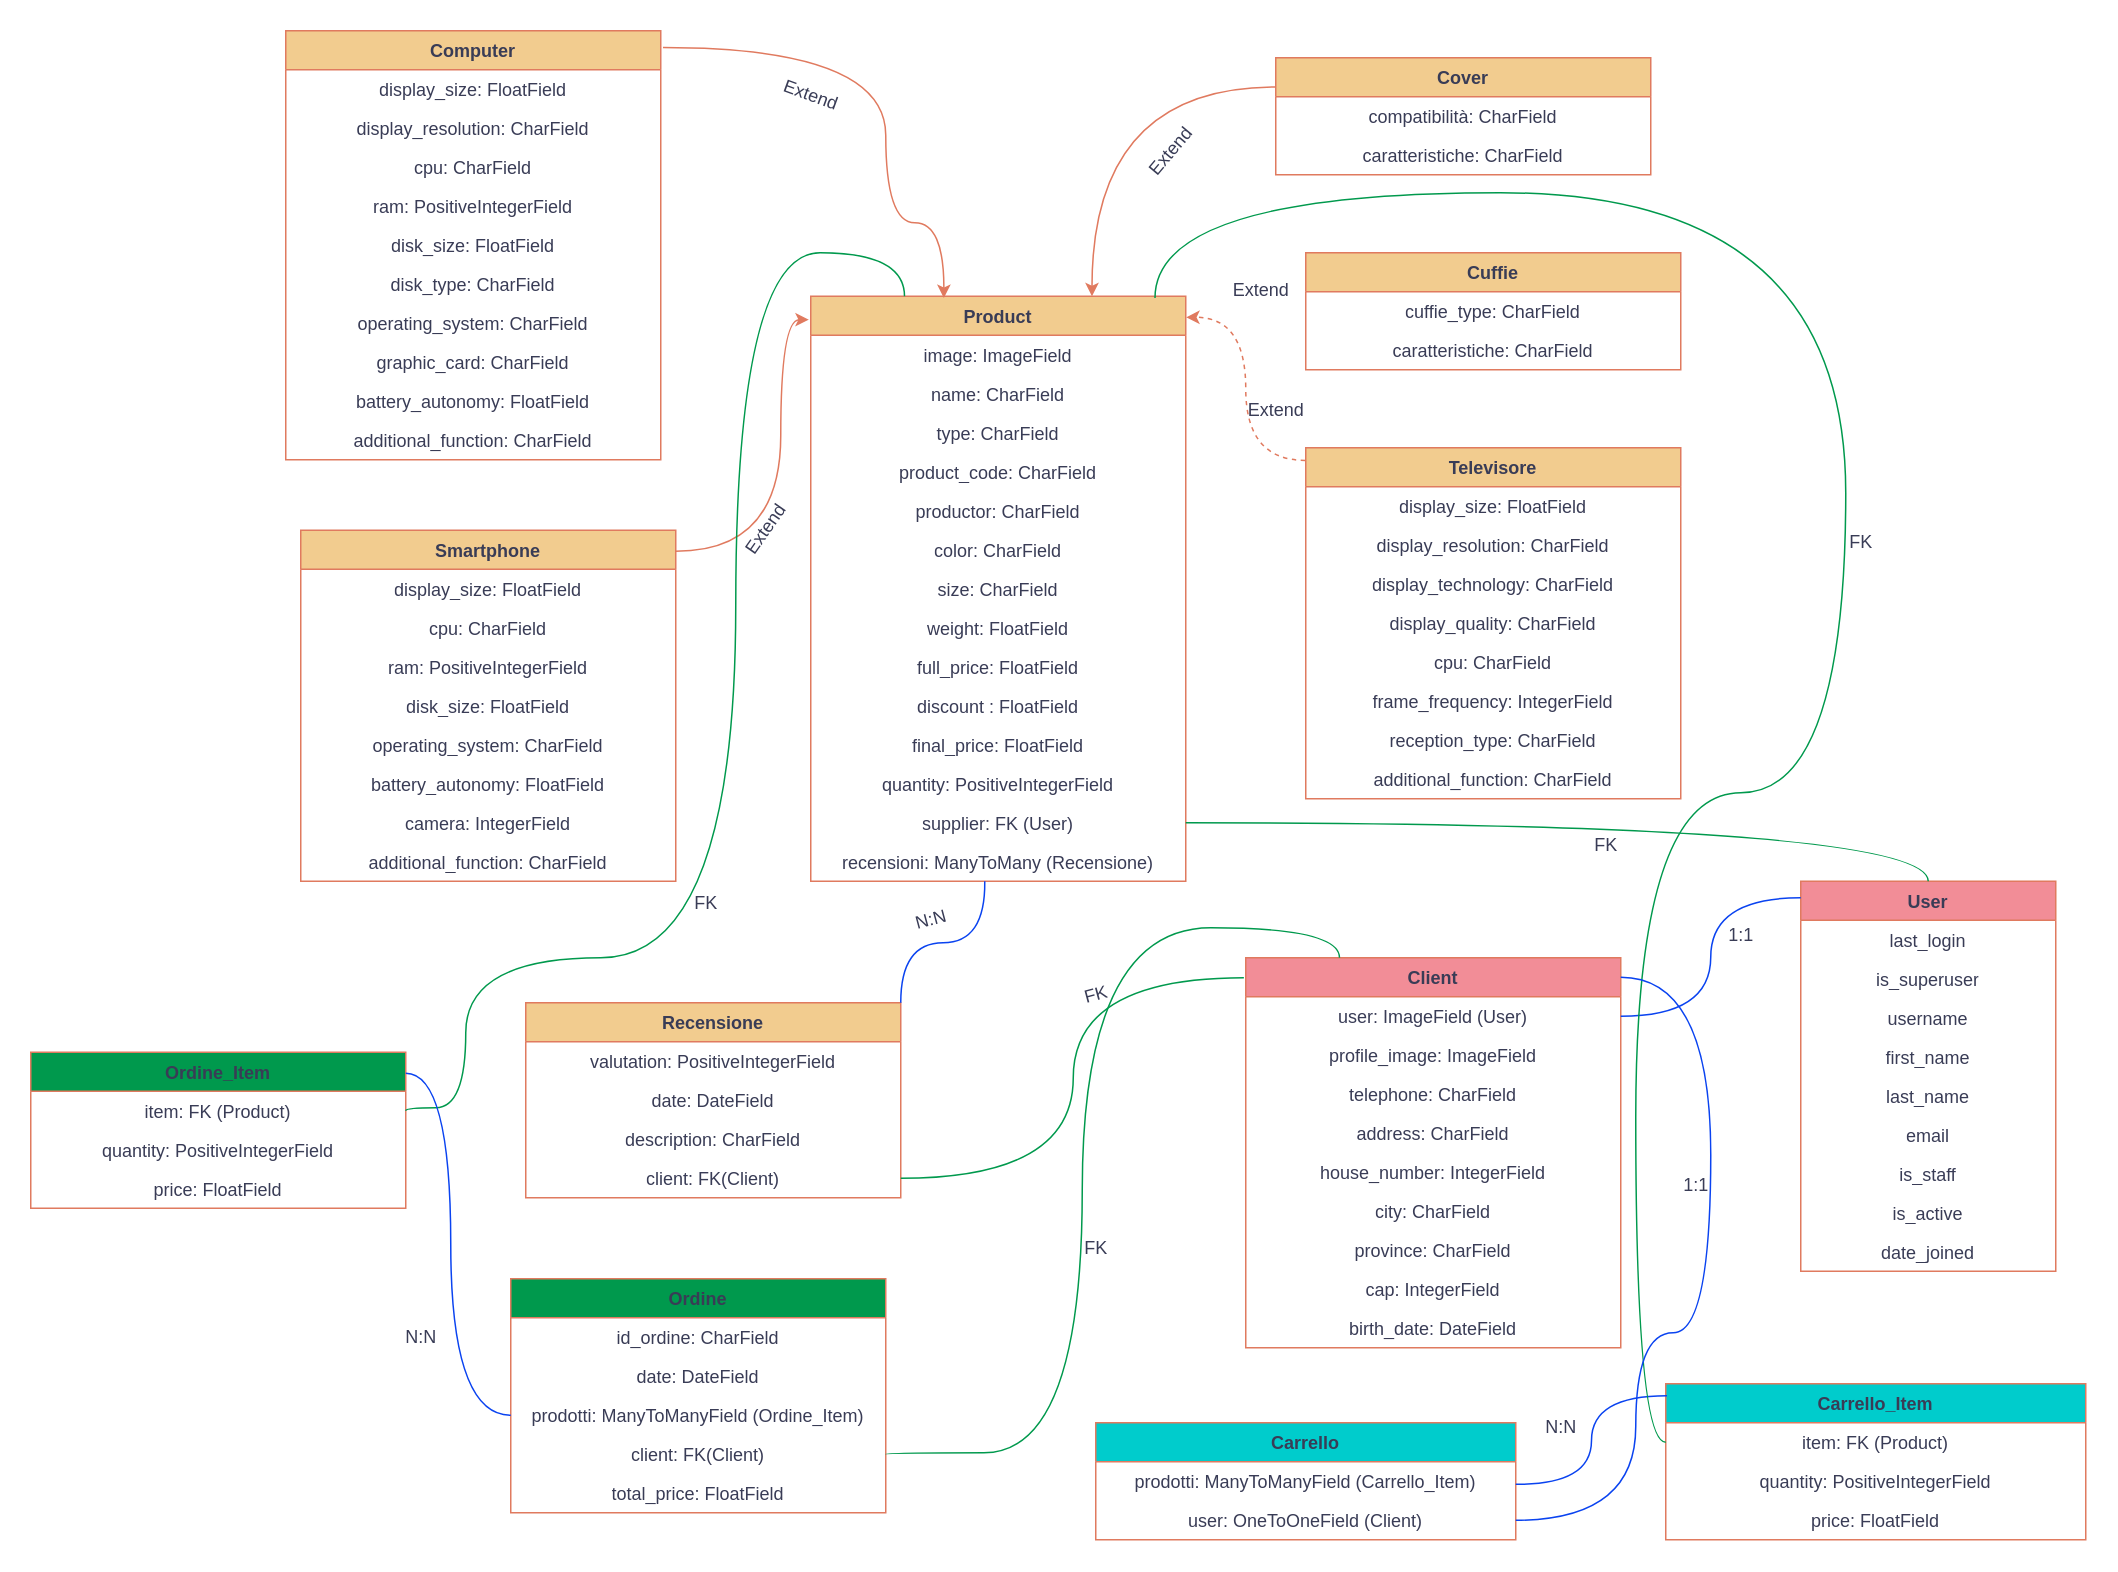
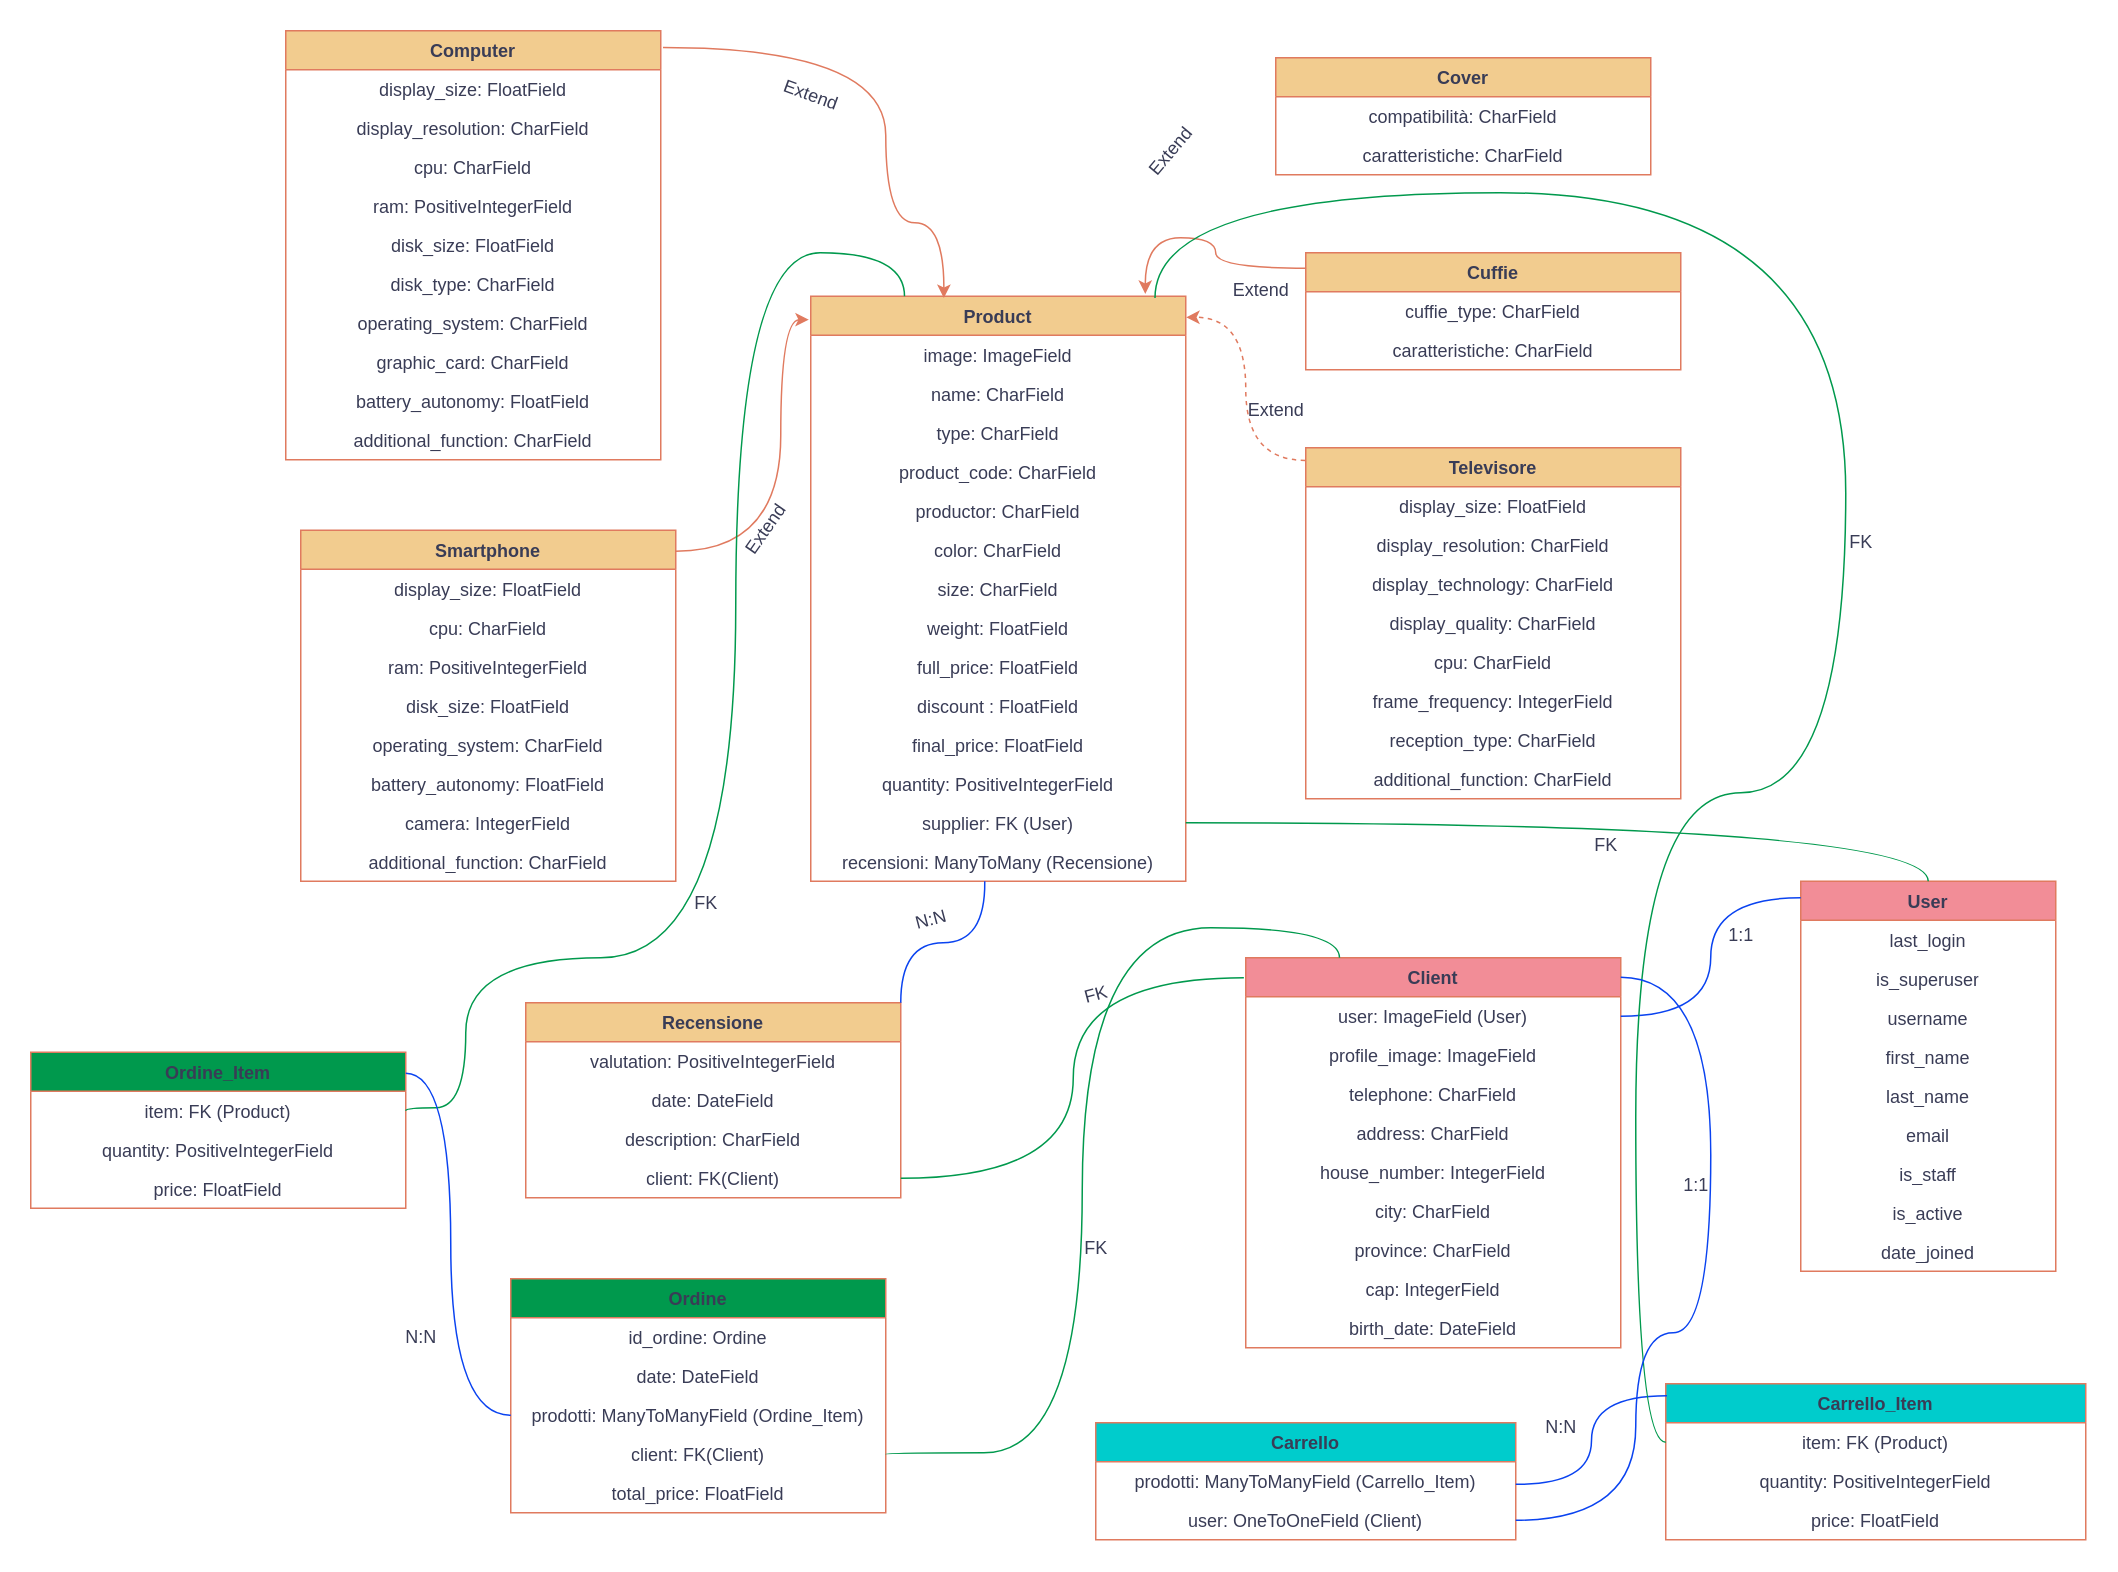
- <mxCell id="52" value="" style="endArrow=classic;html=1;rounded=0;exitX=0;exitY=0.25;exitDx=0;exitDy=0;entryX=0.75;entryY=0;entryDx=0;entryDy=0;labelBackgroundColor=none;strokeColor=#E07A5F;fontColor=default;edgeStyle=orthogonalEdgeStyle;curved=1;" edge="1" parent="1" source="46" target="2"><mxGeometry width="50" height="50" relative="1" as="geometry"><mxPoint x="690" y="238" as="sourcePoint" /><mxPoint x="740" y="188" as="targetPoint" /></mxGeometry></mxCell>
+ <mxCell id="53" value="" style="endArrow=classic;html=1;rounded=0;entryX=0.892;entryY=-0.004;entryDx=0;entryDy=0;entryPerimeter=0;exitX=0.001;exitY=0.132;exitDx=0;exitDy=0;exitPerimeter=0;labelBackgroundColor=none;strokeColor=#E07A5F;fontColor=default;edgeStyle=orthogonalEdgeStyle;curved=1;" edge="1" parent="1" source="49" target="2"><mxGeometry width="50" height="50" relative="1" as="geometry"><mxPoint x="690" y="238" as="sourcePoint" /><mxPoint x="740" y="188" as="targetPoint" /><Array as="points"><mxPoint x="810" y="178" /><mxPoint x="810" y="158" /><mxPoint x="763" y="158" /></Array></mxGeometry></mxCell>
- <mxCell id="96" value="id_ordine: CharField" style="text;strokeColor=none;fillColor=none;align=center;verticalAlign=top;spacingLeft=4;spacingRight=4;overflow=hidden;rotatable=0;points=[[0,0.5],[1,0.5]];portConstraint=eastwest;whiteSpace=wrap;html=1;labelBackgroundColor=none;fontColor=#393C56;" vertex="1" parent="95"><mxGeometry y="26" width="250" height="26" as="geometry" /></mxCell>
+ <mxCell id="96" value="id_ordine: Ordine" style="text;strokeColor=none;fillColor=none;align=center;verticalAlign=top;spacingLeft=4;spacingRight=4;overflow=hidden;rotatable=0;points=[[0,0.5],[1,0.5]];portConstraint=eastwest;whiteSpace=wrap;html=1;labelBackgroundColor=none;fontColor=#393C56;" vertex="1" parent="95"><mxGeometry y="26" width="250" height="26" as="geometry" /></mxCell>
